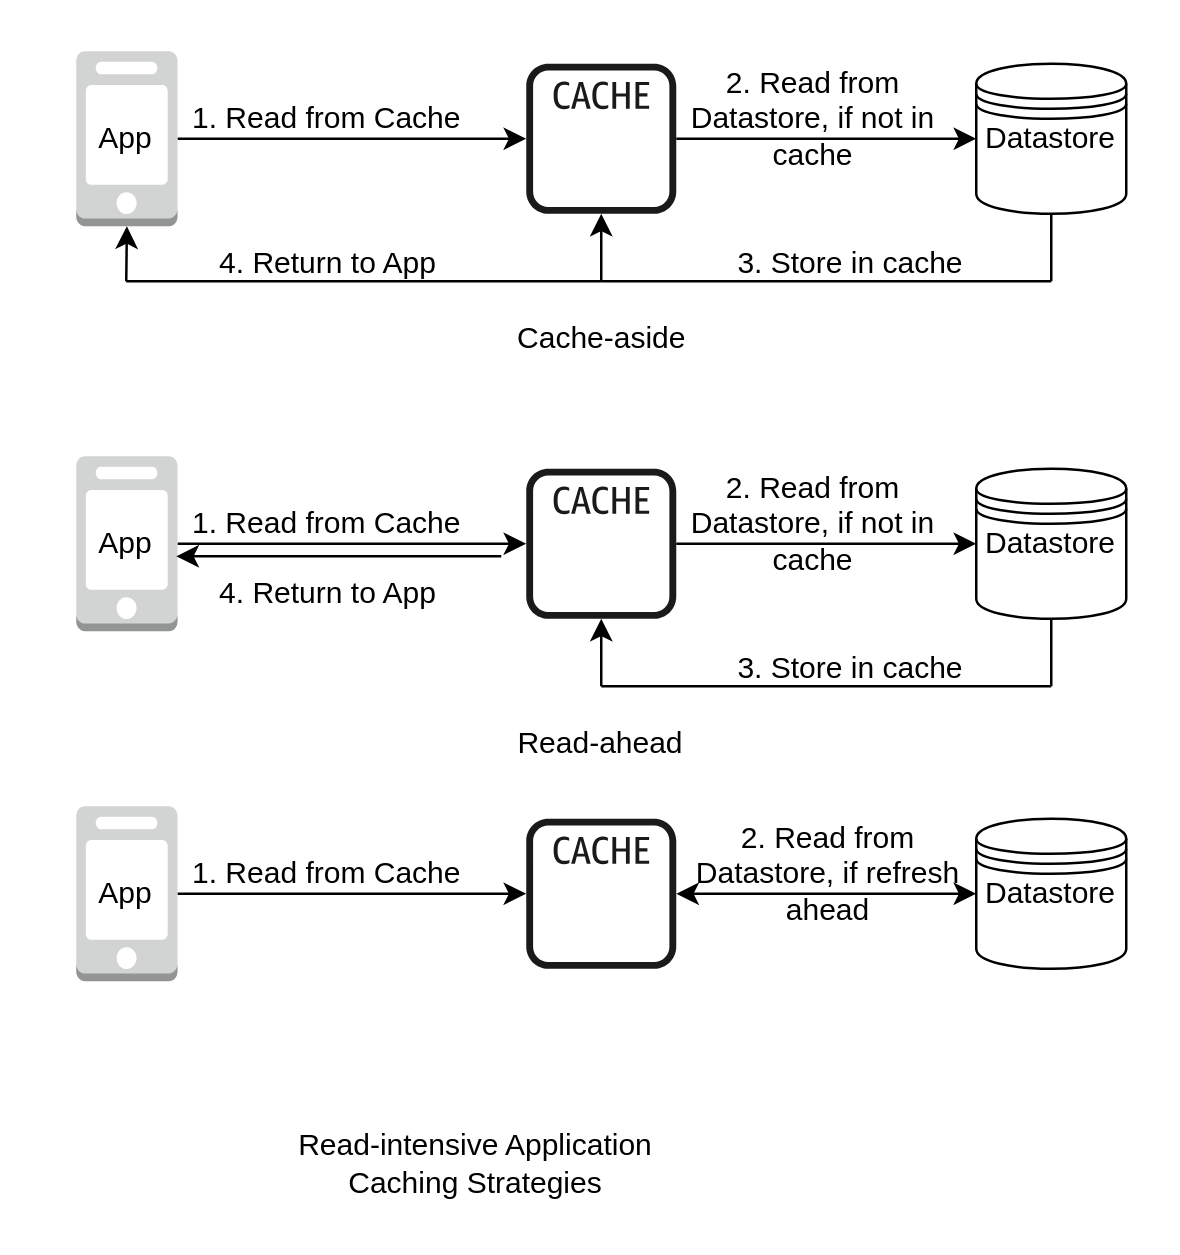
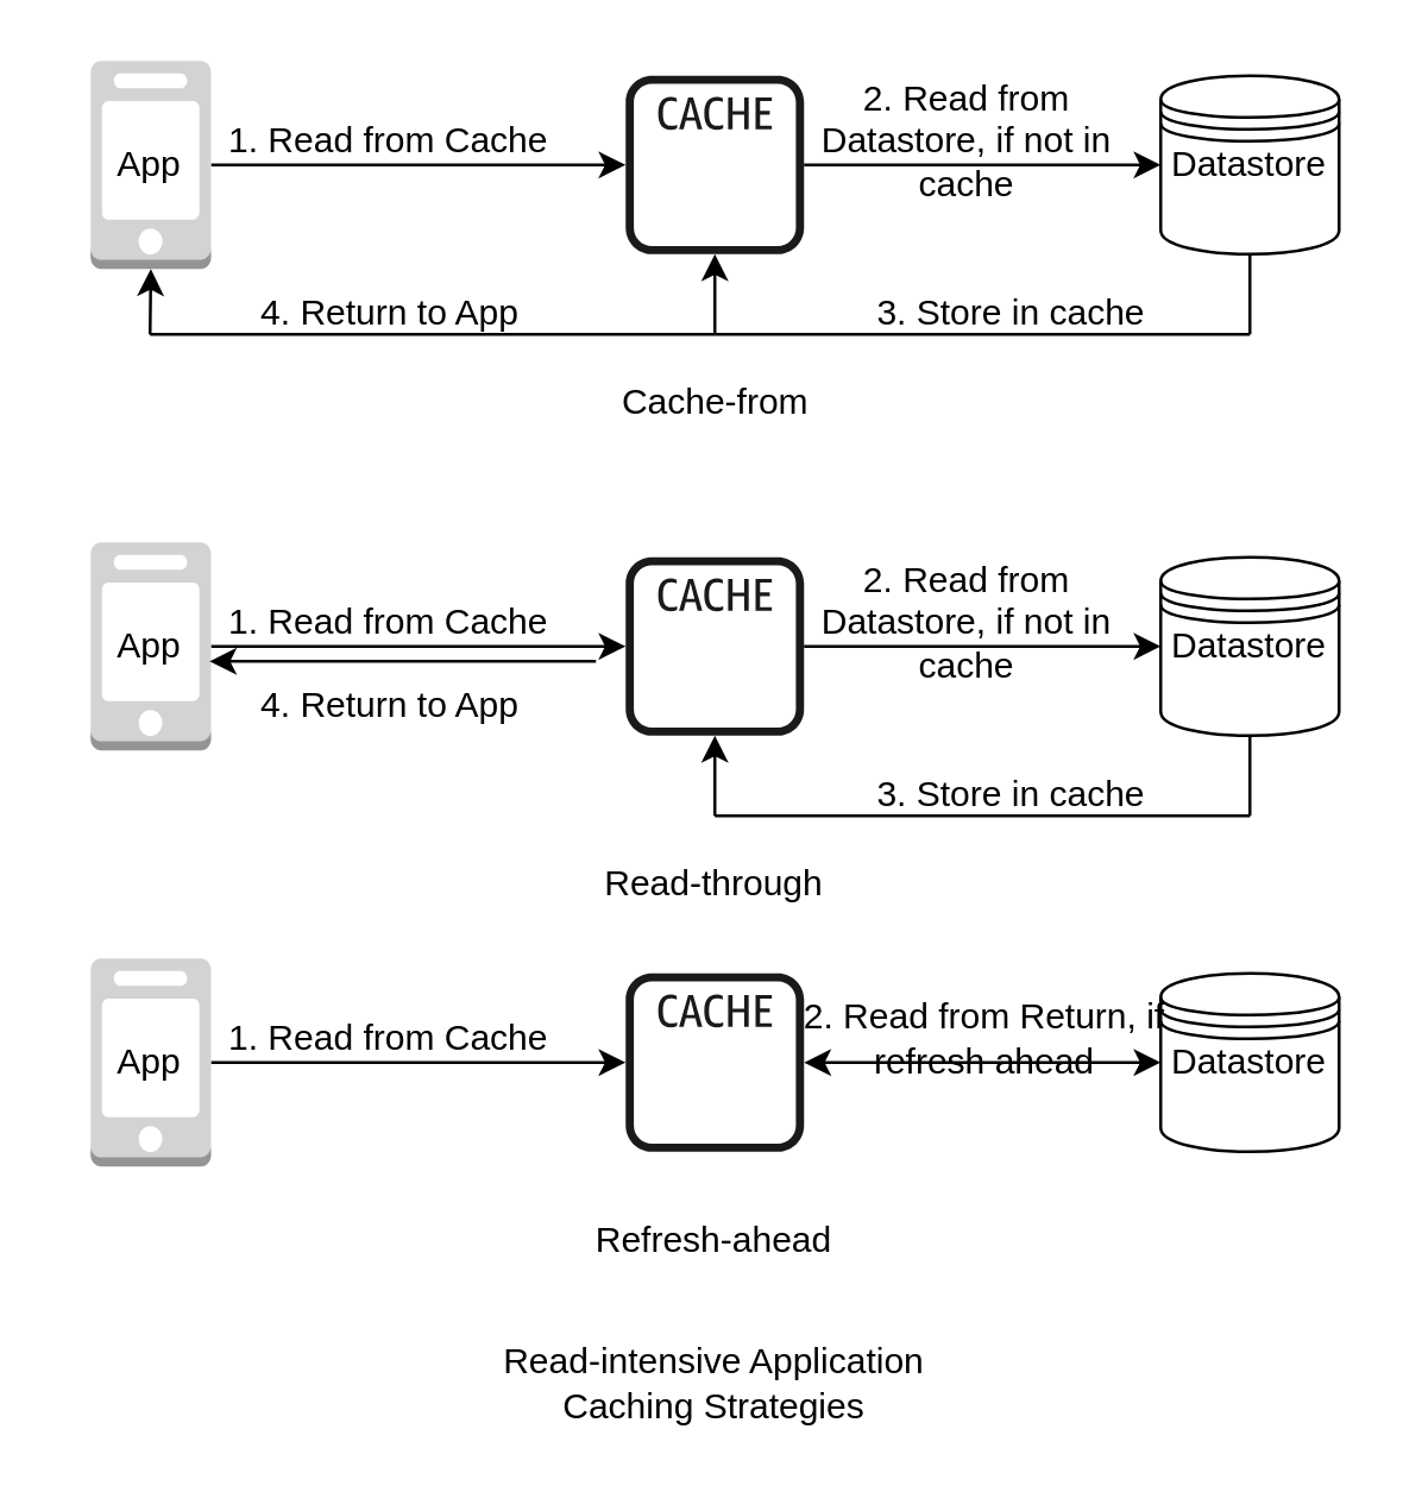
- <mxCell id="42" value="Cache-aside" style="text;html=1;strokeColor=none;fillColor=none;align=center;verticalAlign=middle;whiteSpace=wrap;rounded=0;" vertex="1" parent="1"><mxGeometry x="200.5" y="120" width="79" height="30" as="geometry" /></mxCell>
+ <mxCell id="42" value="Cache-from" style="text;html=1;strokeColor=none;fillColor=none;align=center;verticalAlign=middle;whiteSpace=wrap;rounded=0;" vertex="1" parent="1"><mxGeometry x="200.5" y="120" width="79" height="30" as="geometry" /></mxCell>
- <mxCell id="43" value="Read-ahead" style="text;html=1;strokeColor=none;fillColor=none;align=center;verticalAlign=middle;whiteSpace=wrap;rounded=0;" vertex="1" parent="1"><mxGeometry x="195.25" y="282" width="89.5" height="30" as="geometry" /></mxCell>
+ <mxCell id="43" value="Read-through" style="text;html=1;strokeColor=none;fillColor=none;align=center;verticalAlign=middle;whiteSpace=wrap;rounded=0;" vertex="1" parent="1"><mxGeometry x="195.25" y="282" width="89.5" height="30" as="geometry" /></mxCell>
- <mxCell id="38" value="2. Read from Datastore, if refresh ahead" style="text;html=1;strokeColor=none;fillColor=none;align=center;verticalAlign=middle;whiteSpace=wrap;rounded=0;" vertex="1" parent="1"><mxGeometry x="266" y="334" width="130" height="30" as="geometry" /></mxCell>
+ <mxCell id="38" value="2. Read from Return, if refresh ahead" style="text;html=1;strokeColor=none;fillColor=none;align=center;verticalAlign=middle;whiteSpace=wrap;rounded=0;" vertex="1" parent="1"><mxGeometry x="266" y="334" width="130" height="30" as="geometry" /></mxCell>
+ <mxCell id="44" value="Refresh-ahead" style="text;html=1;strokeColor=none;fillColor=none;align=center;verticalAlign=middle;whiteSpace=wrap;rounded=0;" vertex="1" parent="1"><mxGeometry x="195.25" y="402" width="89.5" height="30" as="geometry" /></mxCell>
- <mxCell id="45" value="Read-intensive Application Caching Strategies" style="text;html=1;strokeColor=none;fillColor=none;align=center;verticalAlign=middle;whiteSpace=wrap;rounded=0;" vertex="1" parent="1"><mxGeometry x="100" y="450" width="180" height="30" as="geometry" /></mxCell>
+ <mxCell id="45" value="Read-intensive Application Caching Strategies" style="text;html=1;strokeColor=none;fillColor=none;align=center;verticalAlign=middle;whiteSpace=wrap;rounded=0;" vertex="1" parent="1"><mxGeometry x="150" y="450" width="180" height="30" as="geometry" /></mxCell>
